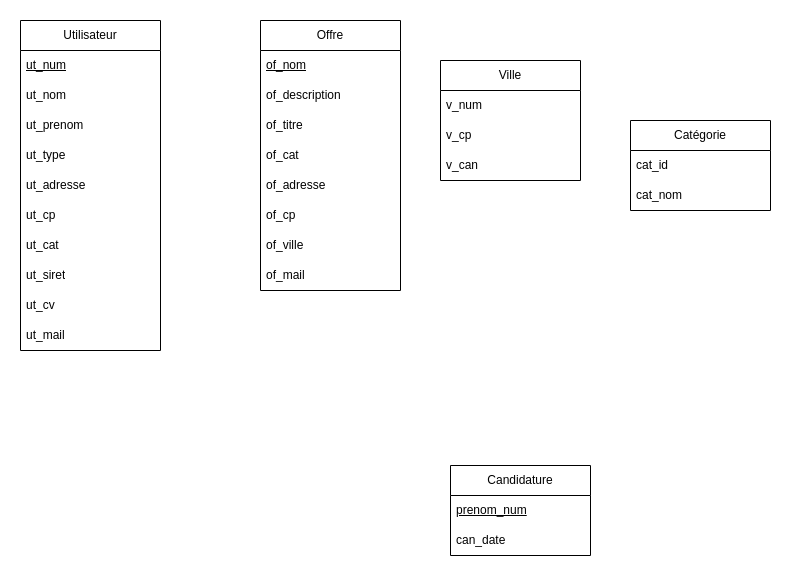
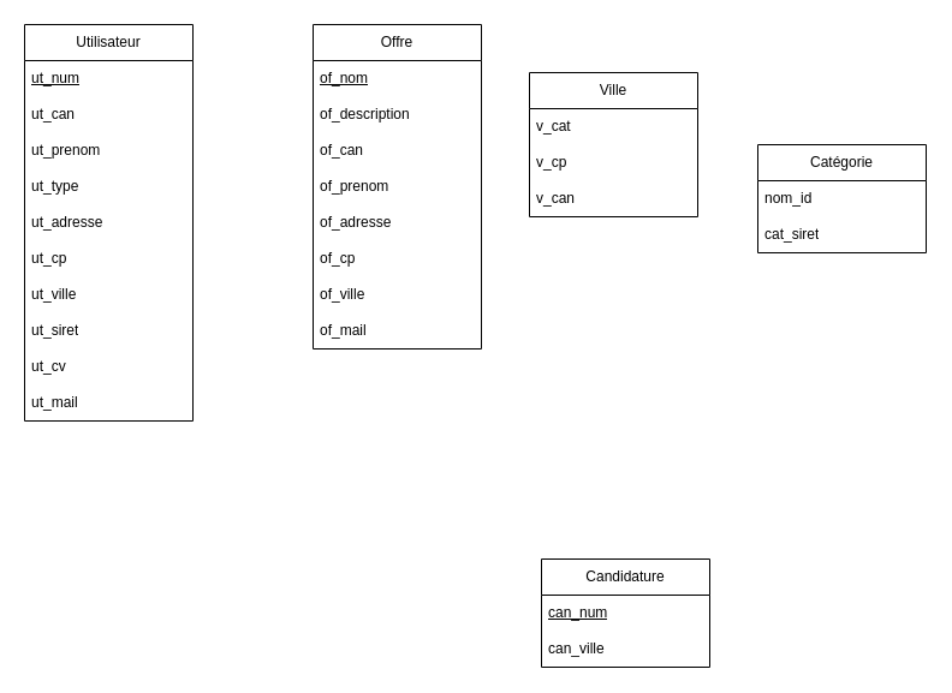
- <mxCell id="16" value="ut_nom" style="text;strokeColor=none;fillColor=none;align=left;verticalAlign=middle;spacingLeft=4;spacingRight=4;overflow=hidden;points=[[0,0.5],[1,0.5]];portConstraint=eastwest;rotatable=0;whiteSpace=wrap;html=1;" vertex="1" parent="14"><mxGeometry y="60" width="140" height="30" as="geometry" /></mxCell>
+ <mxCell id="16" value="ut_can" style="text;strokeColor=none;fillColor=none;align=left;verticalAlign=middle;spacingLeft=4;spacingRight=4;overflow=hidden;points=[[0,0.5],[1,0.5]];portConstraint=eastwest;rotatable=0;whiteSpace=wrap;html=1;" vertex="1" parent="14"><mxGeometry y="60" width="140" height="30" as="geometry" /></mxCell>
- <mxCell id="29" value="v_num" style="text;strokeColor=none;fillColor=none;align=left;verticalAlign=middle;spacingLeft=4;spacingRight=4;overflow=hidden;points=[[0,0.5],[1,0.5]];portConstraint=eastwest;rotatable=0;whiteSpace=wrap;html=1;" vertex="1" parent="28"><mxGeometry y="30" width="140" height="30" as="geometry" /></mxCell>
+ <mxCell id="29" value="v_cat" style="text;strokeColor=none;fillColor=none;align=left;verticalAlign=middle;spacingLeft=4;spacingRight=4;overflow=hidden;points=[[0,0.5],[1,0.5]];portConstraint=eastwest;rotatable=0;whiteSpace=wrap;html=1;" vertex="1" parent="28"><mxGeometry y="30" width="140" height="30" as="geometry" /></mxCell>
- <mxCell id="8" value="of_titre" style="text;strokeColor=none;fillColor=none;align=left;verticalAlign=middle;spacingLeft=4;spacingRight=4;overflow=hidden;points=[[0,0.5],[1,0.5]];portConstraint=eastwest;rotatable=0;whiteSpace=wrap;html=1;" vertex="1" parent="5"><mxGeometry y="90" width="140" height="30" as="geometry" /></mxCell>
+ <mxCell id="8" value="of_can" style="text;strokeColor=none;fillColor=none;align=left;verticalAlign=middle;spacingLeft=4;spacingRight=4;overflow=hidden;points=[[0,0.5],[1,0.5]];portConstraint=eastwest;rotatable=0;whiteSpace=wrap;html=1;" vertex="1" parent="5"><mxGeometry y="90" width="140" height="30" as="geometry" /></mxCell>
- <mxCell id="9" value="of_cat" style="text;strokeColor=none;fillColor=none;align=left;verticalAlign=middle;spacingLeft=4;spacingRight=4;overflow=hidden;points=[[0,0.5],[1,0.5]];portConstraint=eastwest;rotatable=0;whiteSpace=wrap;html=1;" vertex="1" parent="5"><mxGeometry y="120" width="140" height="30" as="geometry" /></mxCell>
+ <mxCell id="9" value="of_prenom" style="text;strokeColor=none;fillColor=none;align=left;verticalAlign=middle;spacingLeft=4;spacingRight=4;overflow=hidden;points=[[0,0.5],[1,0.5]];portConstraint=eastwest;rotatable=0;whiteSpace=wrap;html=1;" vertex="1" parent="5"><mxGeometry y="120" width="140" height="30" as="geometry" /></mxCell>
- <mxCell id="26" value="cat_id" style="text;strokeColor=none;fillColor=none;align=left;verticalAlign=middle;spacingLeft=4;spacingRight=4;overflow=hidden;points=[[0,0.5],[1,0.5]];portConstraint=eastwest;rotatable=0;whiteSpace=wrap;html=1;" vertex="1" parent="25"><mxGeometry y="30" width="140" height="30" as="geometry" /></mxCell>
+ <mxCell id="26" value="nom_id" style="text;strokeColor=none;fillColor=none;align=left;verticalAlign=middle;spacingLeft=4;spacingRight=4;overflow=hidden;points=[[0,0.5],[1,0.5]];portConstraint=eastwest;rotatable=0;whiteSpace=wrap;html=1;" vertex="1" parent="25"><mxGeometry y="30" width="140" height="30" as="geometry" /></mxCell>
- <mxCell id="27" value="cat_nom" style="text;strokeColor=none;fillColor=none;align=left;verticalAlign=middle;spacingLeft=4;spacingRight=4;overflow=hidden;points=[[0,0.5],[1,0.5]];portConstraint=eastwest;rotatable=0;whiteSpace=wrap;html=1;" vertex="1" parent="25"><mxGeometry y="60" width="140" height="30" as="geometry" /></mxCell>
+ <mxCell id="27" value="cat_siret" style="text;strokeColor=none;fillColor=none;align=left;verticalAlign=middle;spacingLeft=4;spacingRight=4;overflow=hidden;points=[[0,0.5],[1,0.5]];portConstraint=eastwest;rotatable=0;whiteSpace=wrap;html=1;" vertex="1" parent="25"><mxGeometry y="60" width="140" height="30" as="geometry" /></mxCell>
- <mxCell id="21" value="ut_cat" style="text;strokeColor=none;fillColor=none;align=left;verticalAlign=middle;spacingLeft=4;spacingRight=4;overflow=hidden;points=[[0,0.5],[1,0.5]];portConstraint=eastwest;rotatable=0;whiteSpace=wrap;html=1;" vertex="1" parent="14"><mxGeometry y="210" width="140" height="30" as="geometry" /></mxCell>
+ <mxCell id="21" value="ut_ville" style="text;strokeColor=none;fillColor=none;align=left;verticalAlign=middle;spacingLeft=4;spacingRight=4;overflow=hidden;points=[[0,0.5],[1,0.5]];portConstraint=eastwest;rotatable=0;whiteSpace=wrap;html=1;" vertex="1" parent="14"><mxGeometry y="210" width="140" height="30" as="geometry" /></mxCell>
- <mxCell id="3" value="&lt;u&gt;prenom_num&lt;/u&gt;" style="text;strokeColor=none;fillColor=none;align=left;verticalAlign=middle;spacingLeft=4;spacingRight=4;overflow=hidden;points=[[0,0.5],[1,0.5]];portConstraint=eastwest;rotatable=0;whiteSpace=wrap;html=1;" vertex="1" parent="2"><mxGeometry y="30" width="140" height="30" as="geometry" /></mxCell>
+ <mxCell id="3" value="&lt;u&gt;can_num&lt;/u&gt;" style="text;strokeColor=none;fillColor=none;align=left;verticalAlign=middle;spacingLeft=4;spacingRight=4;overflow=hidden;points=[[0,0.5],[1,0.5]];portConstraint=eastwest;rotatable=0;whiteSpace=wrap;html=1;" vertex="1" parent="2"><mxGeometry y="30" width="140" height="30" as="geometry" /></mxCell>
- <mxCell id="4" value="can_date" style="text;strokeColor=none;fillColor=none;align=left;verticalAlign=middle;spacingLeft=4;spacingRight=4;overflow=hidden;points=[[0,0.5],[1,0.5]];portConstraint=eastwest;rotatable=0;whiteSpace=wrap;html=1;" vertex="1" parent="2"><mxGeometry y="60" width="140" height="30" as="geometry" /></mxCell>
+ <mxCell id="4" value="can_ville" style="text;strokeColor=none;fillColor=none;align=left;verticalAlign=middle;spacingLeft=4;spacingRight=4;overflow=hidden;points=[[0,0.5],[1,0.5]];portConstraint=eastwest;rotatable=0;whiteSpace=wrap;html=1;" vertex="1" parent="2"><mxGeometry y="60" width="140" height="30" as="geometry" /></mxCell>
